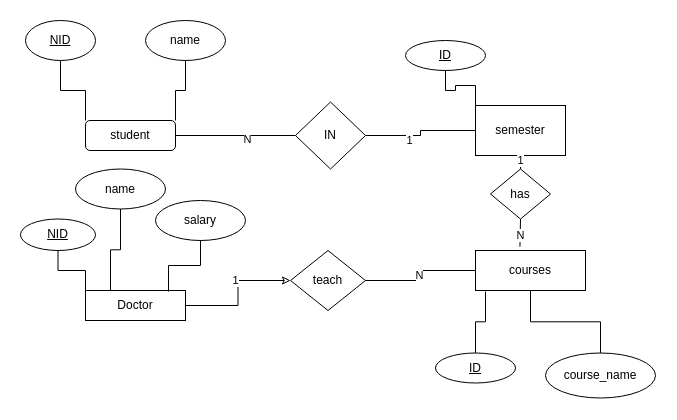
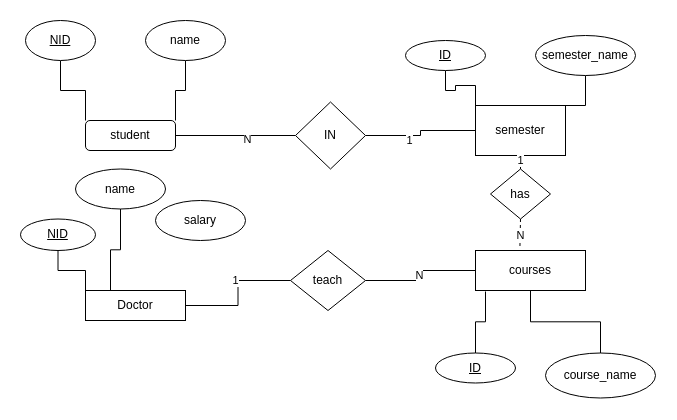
+ <mxCell id="11" value="semester_name" style="ellipse;whiteSpace=wrap;html=1;" vertex="1" parent="1"><mxGeometry x="535" y="35" width="100" height="40" as="geometry" /></mxCell>
+ <mxCell id="8" style="edgeStyle=orthogonalEdgeStyle;rounded=0;orthogonalLoop=1;jettySize=auto;html=1;exitX=1;exitY=0;exitDx=0;exitDy=0;entryX=0.5;entryY=1;entryDx=0;entryDy=0;endArrow=none;endFill=0;" edge="1" parent="1" source="9" target="11"><mxGeometry relative="1" as="geometry" /></mxCell>
- <mxCell id="25" style="edgeStyle=orthogonalEdgeStyle;rounded=0;orthogonalLoop=1;jettySize=auto;html=1;exitX=0.5;exitY=1;exitDx=0;exitDy=0;entryX=0.404;entryY=-0.095;entryDx=0;entryDy=0;entryPerimeter=0;endArrow=none;endFill=0;" edge="1" parent="1" source="24" target="17"><mxGeometry relative="1" as="geometry" /></mxCell>
+ <mxCell id="25" style="edgeStyle=orthogonalEdgeStyle;rounded=0;orthogonalLoop=1;jettySize=auto;html=1;exitX=0.5;exitY=1;exitDx=0;exitDy=0;entryX=0.404;entryY=-0.095;entryDx=0;entryDy=0;entryPerimeter=0;endArrow=none;endFill=0;dashed=1;" edge="1" parent="1" source="24" target="17"><mxGeometry relative="1" as="geometry" /></mxCell>
- <mxCell id="38" style="edgeStyle=orthogonalEdgeStyle;rounded=0;orthogonalLoop=1;jettySize=auto;html=1;entryX=0.83;entryY=0.033;entryDx=0;entryDy=0;entryPerimeter=0;endArrow=none;endFill=0;" edge="1" parent="1" source="37" target="29"><mxGeometry relative="1" as="geometry" /></mxCell>
- <mxCell id="27" style="edgeStyle=orthogonalEdgeStyle;rounded=0;orthogonalLoop=1;jettySize=auto;html=1;exitX=1;exitY=0.5;exitDx=0;exitDy=0;entryX=0;entryY=0.5;entryDx=0;entryDy=0;endArrow=classic;endFill=0;" edge="1" parent="1" source="29" target="36"><mxGeometry relative="1" as="geometry" /></mxCell>
+ <mxCell id="27" style="edgeStyle=orthogonalEdgeStyle;rounded=0;orthogonalLoop=1;jettySize=auto;html=1;exitX=1;exitY=0.5;exitDx=0;exitDy=0;entryX=0;entryY=0.5;entryDx=0;entryDy=0;endArrow=none;endFill=0;" edge="1" parent="1" source="29" target="36"><mxGeometry relative="1" as="geometry" /></mxCell>
